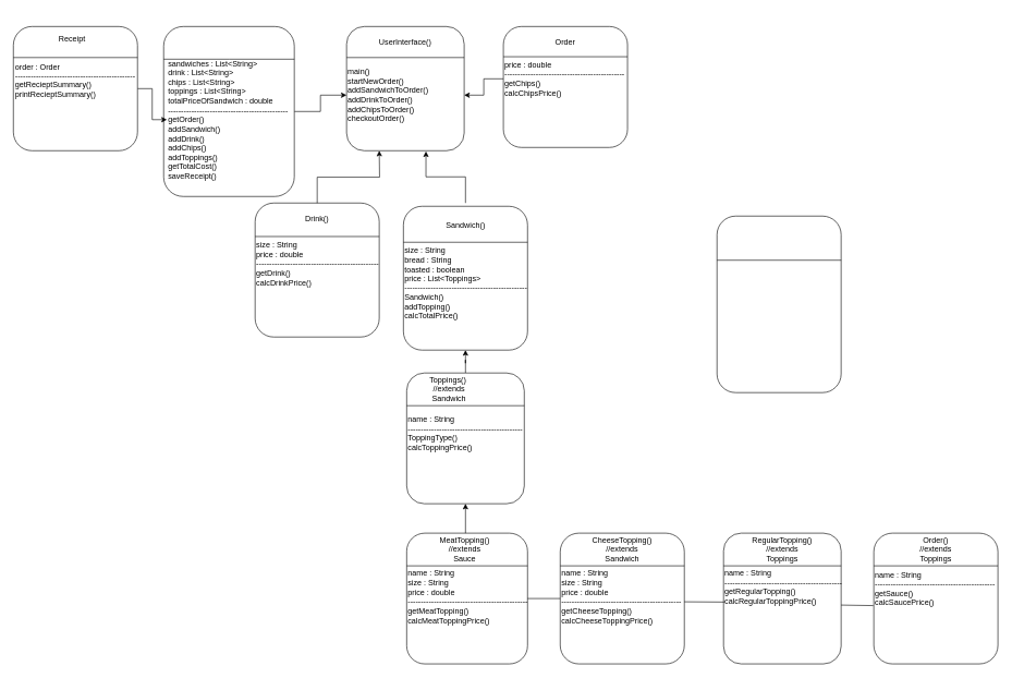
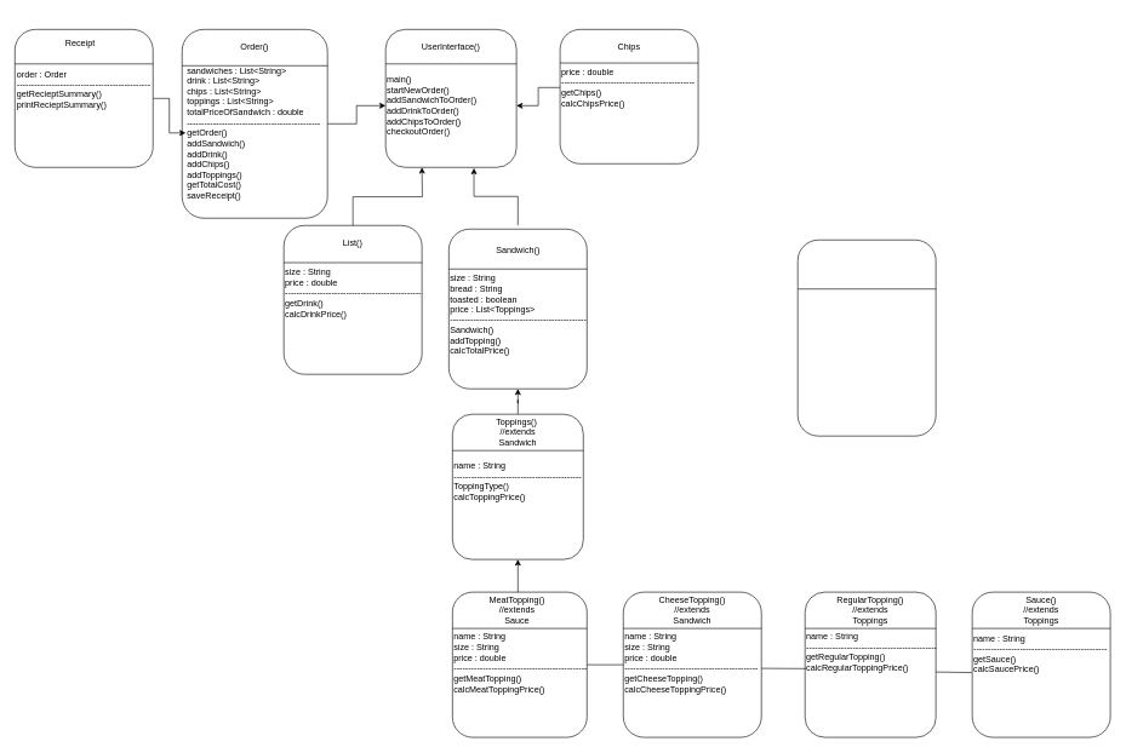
+ <mxCell id="51" value="Order()" style="text;html=1;align=center;verticalAlign=middle;whiteSpace=wrap;rounded=0;" vertex="1" parent="1"><mxGeometry x="320" y="50" width="60" height="30" as="geometry" /></mxCell>
- <mxCell id="55" value="Order" style="text;html=1;align=center;verticalAlign=middle;whiteSpace=wrap;rounded=0;" vertex="1" parent="1"><mxGeometry x="835" y="50" width="60" height="30" as="geometry" /></mxCell>
+ <mxCell id="55" value="Chips" style="text;html=1;align=center;verticalAlign=middle;whiteSpace=wrap;rounded=0;" vertex="1" parent="1"><mxGeometry x="835" y="50" width="60" height="30" as="geometry" /></mxCell>
- <mxCell id="48" value="Drink()" style="text;html=1;align=center;verticalAlign=middle;whiteSpace=wrap;rounded=0;" vertex="1" parent="1"><mxGeometry x="455" y="320" width="60" height="30" as="geometry" /></mxCell>
+ <mxCell id="48" value="List()" style="text;html=1;align=center;verticalAlign=middle;whiteSpace=wrap;rounded=0;" vertex="1" parent="1"><mxGeometry x="455" y="320" width="60" height="30" as="geometry" /></mxCell>
- <mxCell id="34" value="Toppings()&amp;nbsp;&lt;div&gt;//extends Sandwich&lt;/div&gt;" style="text;html=1;align=center;verticalAlign=middle;whiteSpace=wrap;rounded=0;" vertex="1" parent="1"><mxGeometry x="657" y="580" width="60" height="30" as="geometry" /></mxCell>
+ <mxCell id="34" value="Toppings()&amp;nbsp;&lt;div&gt;//extends Sandwich&lt;/div&gt;" style="text;html=1;align=center;verticalAlign=middle;whiteSpace=wrap;rounded=0;" vertex="1" parent="1"><mxGeometry x="682" y="580" width="60" height="30" as="geometry" /></mxCell>
- <mxCell id="45" value="Order()&lt;div&gt;//extends Toppings&lt;/div&gt;" style="text;html=1;align=center;verticalAlign=middle;whiteSpace=wrap;rounded=0;" vertex="1" parent="1"><mxGeometry x="1402" y="825" width="60" height="30" as="geometry" /></mxCell>
+ <mxCell id="45" value="Sauce()&lt;div&gt;//extends Toppings&lt;/div&gt;" style="text;html=1;align=center;verticalAlign=middle;whiteSpace=wrap;rounded=0;" vertex="1" parent="1"><mxGeometry x="1402" y="825" width="60" height="30" as="geometry" /></mxCell>
